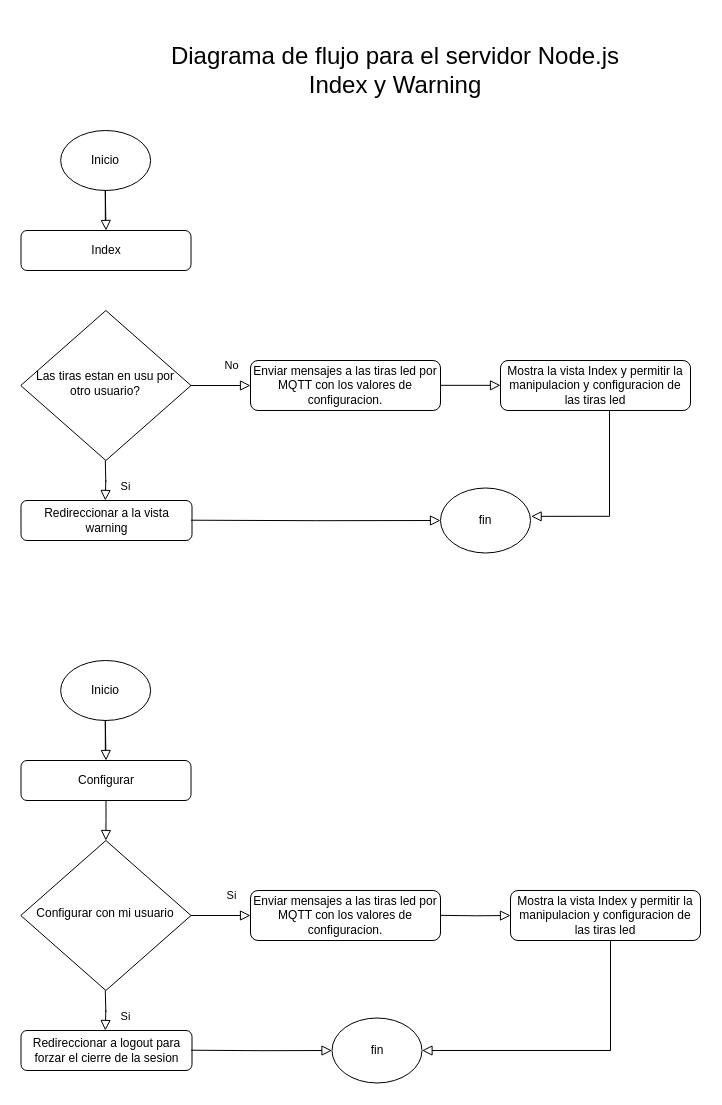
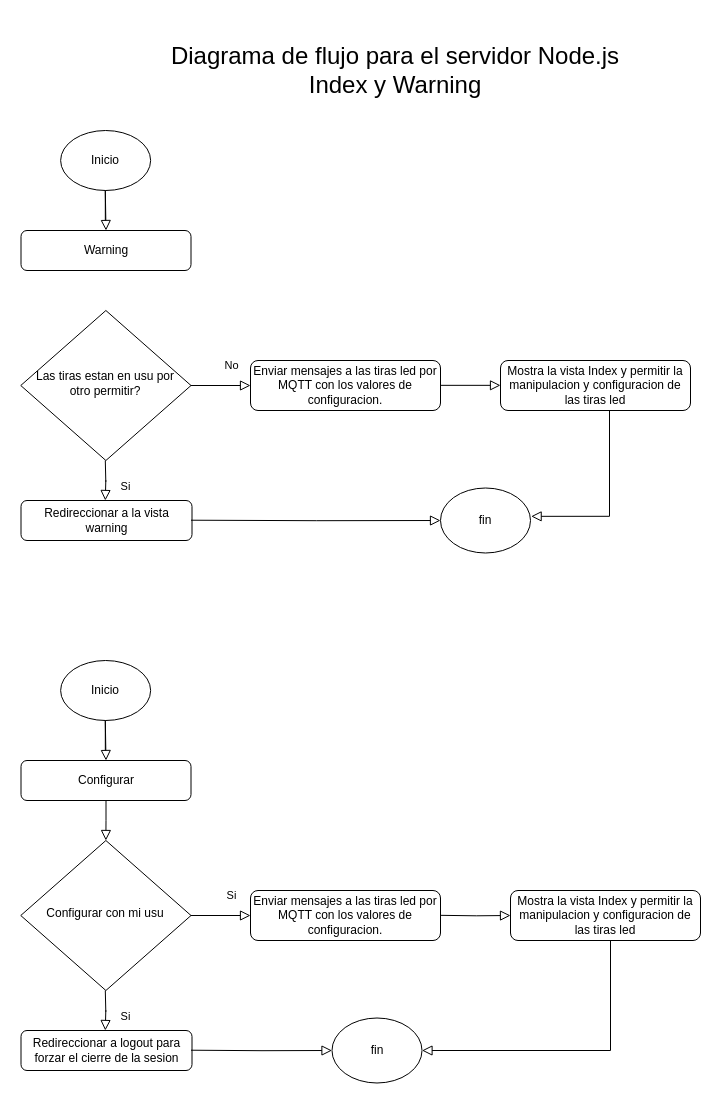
- <mxCell id="2" value="Index" style="rounded=1;whiteSpace=wrap;html=1;fontSize=12;glass=0;strokeWidth=1;shadow=0;" vertex="1" parent="1"><mxGeometry x="20.5" y="230" width="170" height="40" as="geometry" /></mxCell>
+ <mxCell id="2" value="Warning" style="rounded=1;whiteSpace=wrap;html=1;fontSize=12;glass=0;strokeWidth=1;shadow=0;" vertex="1" parent="1"><mxGeometry x="20.5" y="230" width="170" height="40" as="geometry" /></mxCell>
- <mxCell id="8" value="Las tiras estan en usu por otro usuario?" style="rhombus;whiteSpace=wrap;html=1;shadow=0;fontFamily=Helvetica;fontSize=12;align=center;strokeWidth=1;spacing=6;spacingTop=-4;" vertex="1" parent="1"><mxGeometry x="20.25" y="310" width="170.25" height="150" as="geometry" /></mxCell>
+ <mxCell id="8" value="Las tiras estan en usu por otro permitir?" style="rhombus;whiteSpace=wrap;html=1;shadow=0;fontFamily=Helvetica;fontSize=12;align=center;strokeWidth=1;spacing=6;spacingTop=-4;" vertex="1" parent="1"><mxGeometry x="20.25" y="310" width="170.25" height="150" as="geometry" /></mxCell>
- <mxCell id="19" value="Configurar con mi usuario" style="rhombus;whiteSpace=wrap;html=1;shadow=0;fontFamily=Helvetica;fontSize=12;align=center;strokeWidth=1;spacing=6;spacingTop=-4;" vertex="1" parent="1"><mxGeometry x="20.25" y="840" width="170.25" height="150" as="geometry" /></mxCell>
+ <mxCell id="19" value="Configurar con mi usu" style="rhombus;whiteSpace=wrap;html=1;shadow=0;fontFamily=Helvetica;fontSize=12;align=center;strokeWidth=1;spacing=6;spacingTop=-4;" vertex="1" parent="1"><mxGeometry x="20.25" y="840" width="170.25" height="150" as="geometry" /></mxCell>
